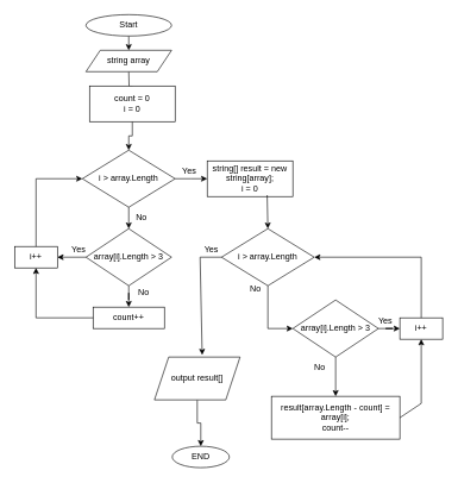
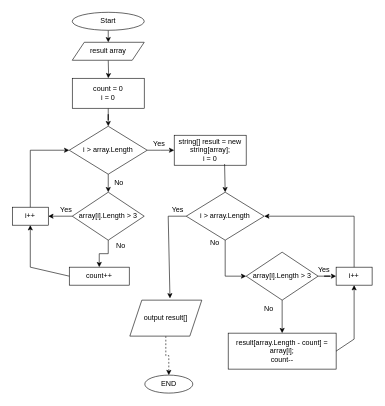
- <mxCell id="40" value="string array" style="shape=parallelogram;perimeter=parallelogramPerimeter;whiteSpace=wrap;html=1;fixedSize=1;" vertex="1" parent="1"><mxGeometry x="120" y="70" width="120" height="30" as="geometry" /></mxCell>
+ <mxCell id="40" value="result array" style="shape=parallelogram;perimeter=parallelogramPerimeter;whiteSpace=wrap;html=1;fixedSize=1;" vertex="1" parent="1"><mxGeometry x="120" y="70" width="120" height="30" as="geometry" /></mxCell>
- <mxCell id="6" value="count = 0&lt;br&gt;i = 0" style="rounded=0;whiteSpace=wrap;html=1;" parent="1" vertex="1"><mxGeometry x="125" y="120" width="120" height="50" as="geometry" /></mxCell>
+ <mxCell id="6" value="count = 0&lt;br&gt;i = 0" style="rounded=0;whiteSpace=wrap;html=1;" parent="1" vertex="1"><mxGeometry x="120" y="130" width="120" height="50" as="geometry" /></mxCell>
- <mxCell id="16" value="count++" style="whiteSpace=wrap;html=1;" parent="1" vertex="1"><mxGeometry x="130" y="430" width="100" height="30" as="geometry" /></mxCell>
+ <mxCell id="16" value="count++" style="whiteSpace=wrap;html=1;" parent="1" vertex="1"><mxGeometry x="115" y="445" width="100" height="30" as="geometry" /></mxCell>
- <mxCell id="29" value="" style="edgeStyle=orthogonalEdgeStyle;rounded=0;orthogonalLoop=1;jettySize=auto;html=1;" parent="1" source="30" target="32" edge="1"><mxGeometry relative="1" as="geometry" /></mxCell>
+ <mxCell id="29" value="" style="edgeStyle=orthogonalEdgeStyle;rounded=0;orthogonalLoop=1;jettySize=auto;html=1;dashed=1;" parent="1" source="30" target="32" edge="1"><mxGeometry relative="1" as="geometry" /></mxCell>
